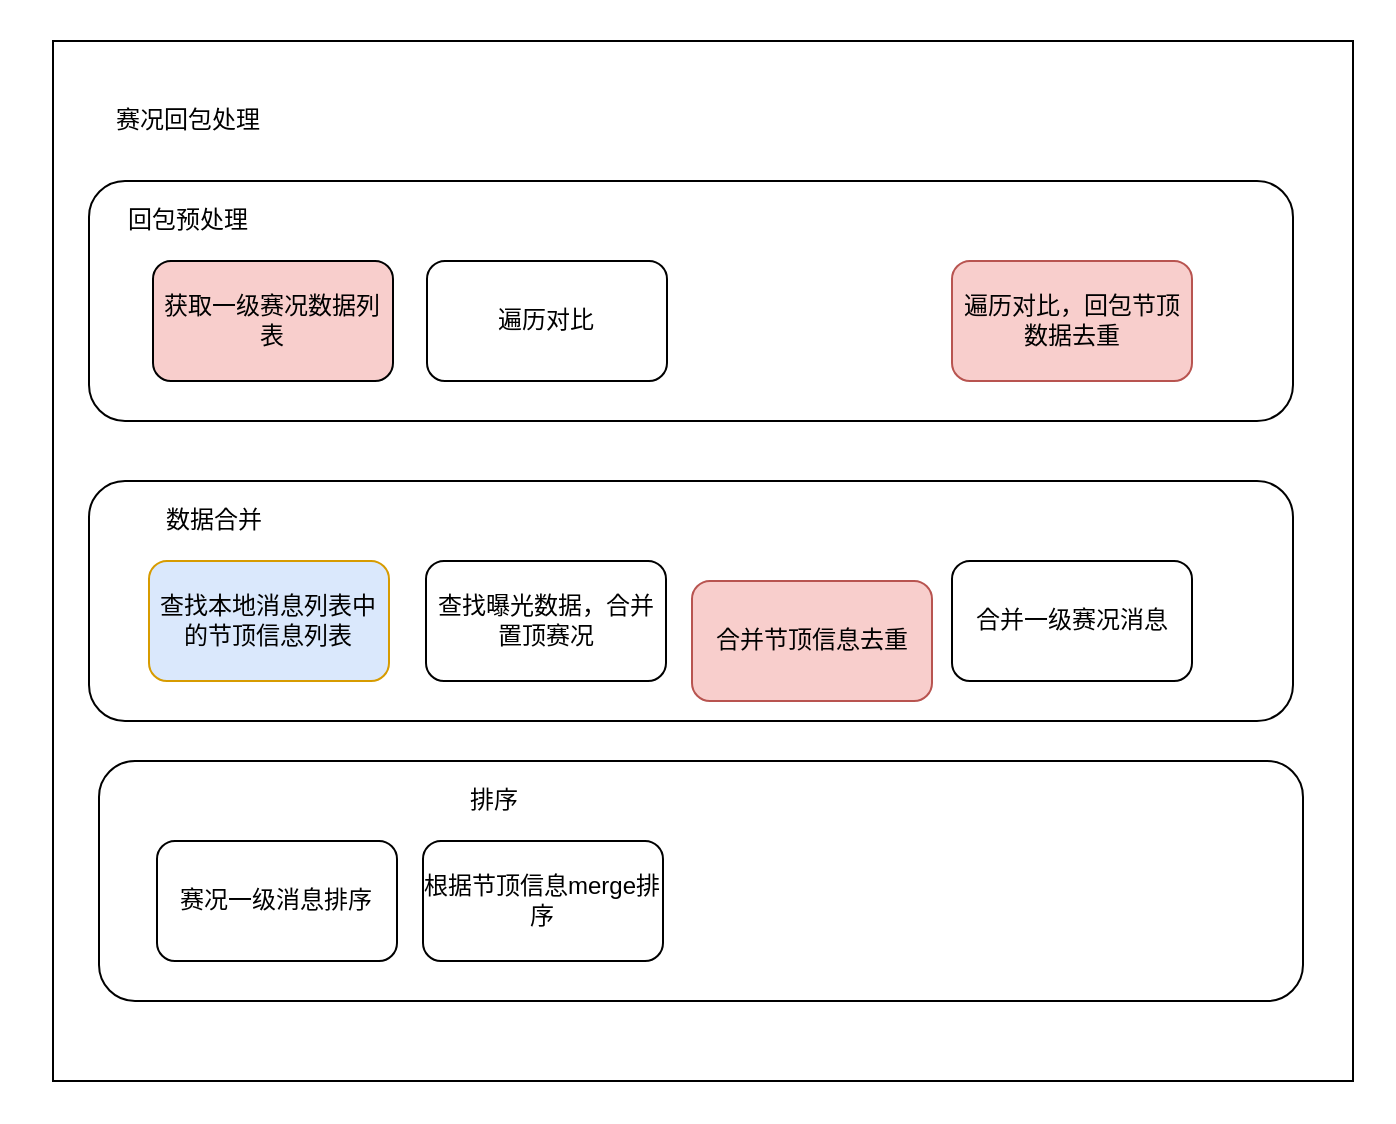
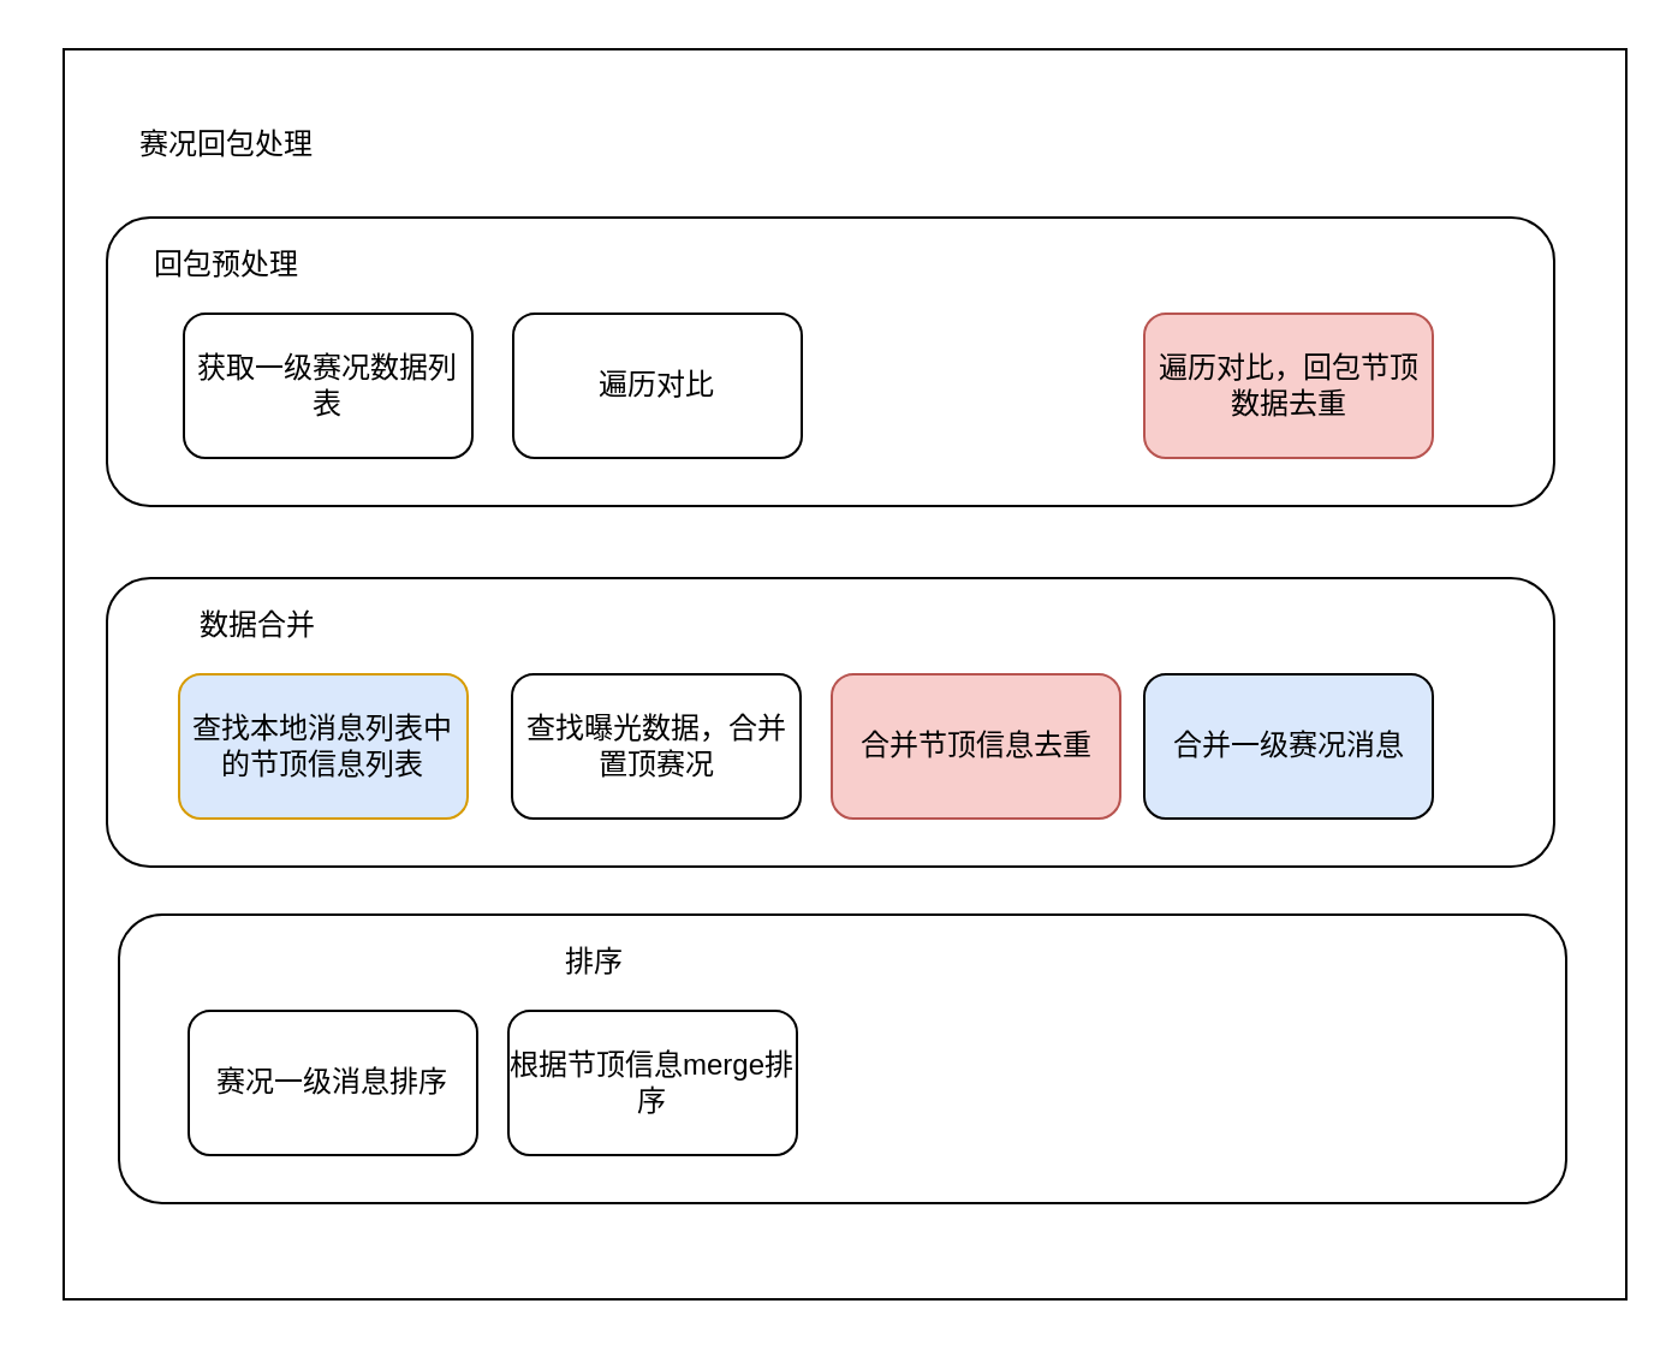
- <mxCell id="6" value="获取一级赛况数据列表" style="rounded=1;whiteSpace=wrap;html=1;fillColor=#f8cecc;" parent="1" vertex="1"><mxGeometry x="76" y="130" width="120" height="60" as="geometry" /></mxCell>
+ <mxCell id="6" value="获取一级赛况数据列表" style="rounded=1;whiteSpace=wrap;html=1;" parent="1" vertex="1"><mxGeometry x="76" y="130" width="120" height="60" as="geometry" /></mxCell>
- <mxCell id="11" value="合并一级赛况消息" style="rounded=1;whiteSpace=wrap;html=1;" vertex="1" parent="1"><mxGeometry x="475.5" y="280" width="120" height="60" as="geometry" /></mxCell>
+ <mxCell id="11" value="合并一级赛况消息" style="rounded=1;whiteSpace=wrap;html=1;fillColor=#dae8fc;" vertex="1" parent="1"><mxGeometry x="475.5" y="280" width="120" height="60" as="geometry" /></mxCell>
- <mxCell id="10" value="合并节顶信息去重" style="rounded=1;whiteSpace=wrap;html=1;fillColor=#f8cecc;strokeColor=#b85450;" vertex="1" parent="1"><mxGeometry x="345.5" y="290" width="120" height="60" as="geometry" /></mxCell>
+ <mxCell id="10" value="合并节顶信息去重" style="rounded=1;whiteSpace=wrap;html=1;fillColor=#f8cecc;strokeColor=#b85450;" vertex="1" parent="1"><mxGeometry x="345.5" y="280" width="120" height="60" as="geometry" /></mxCell>
